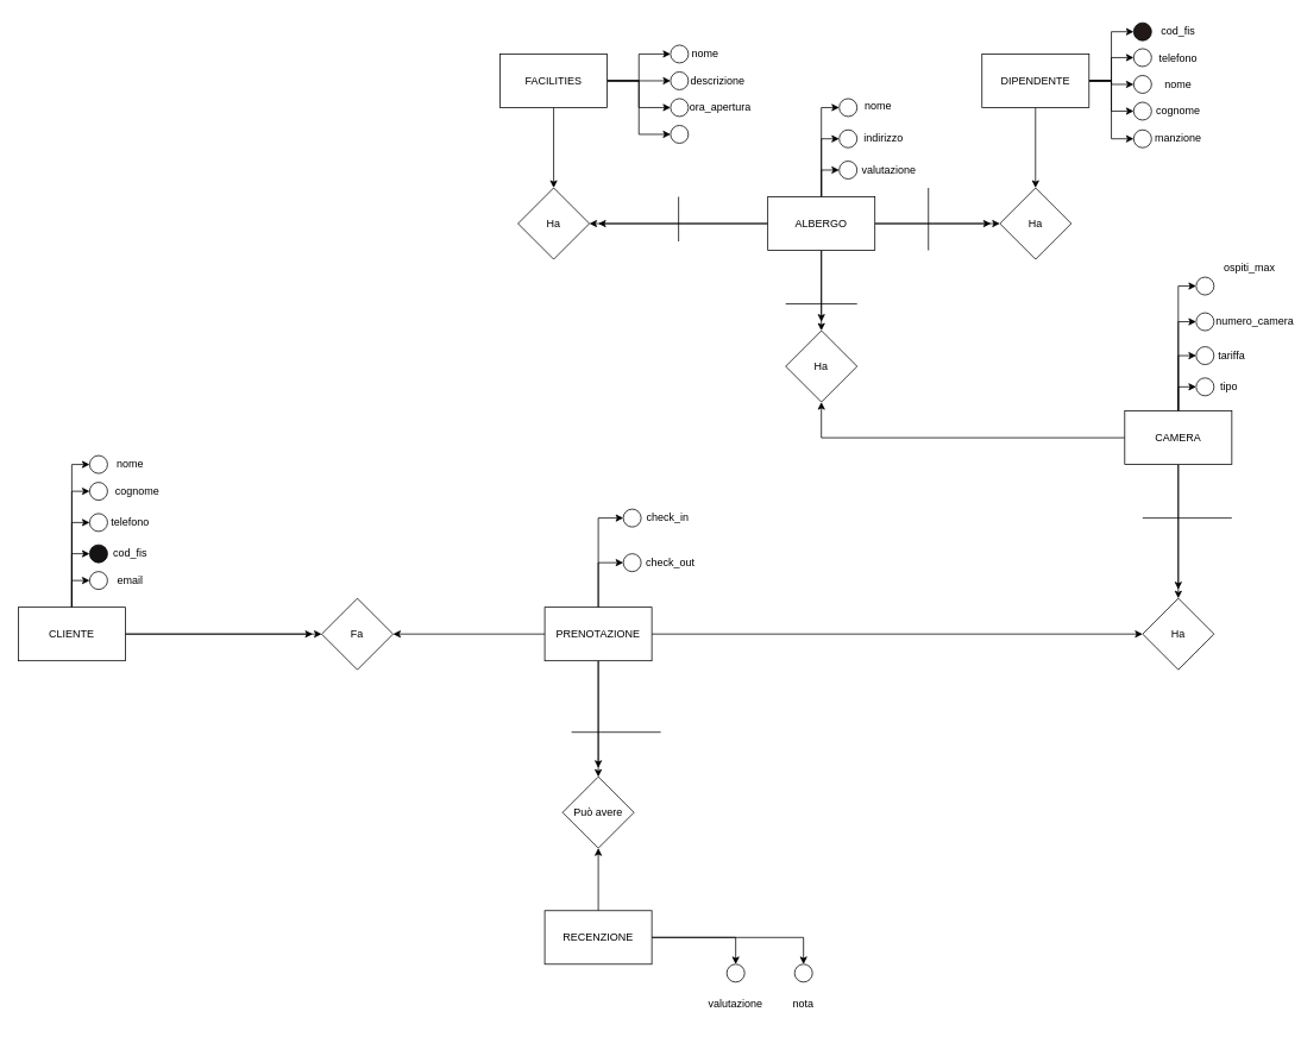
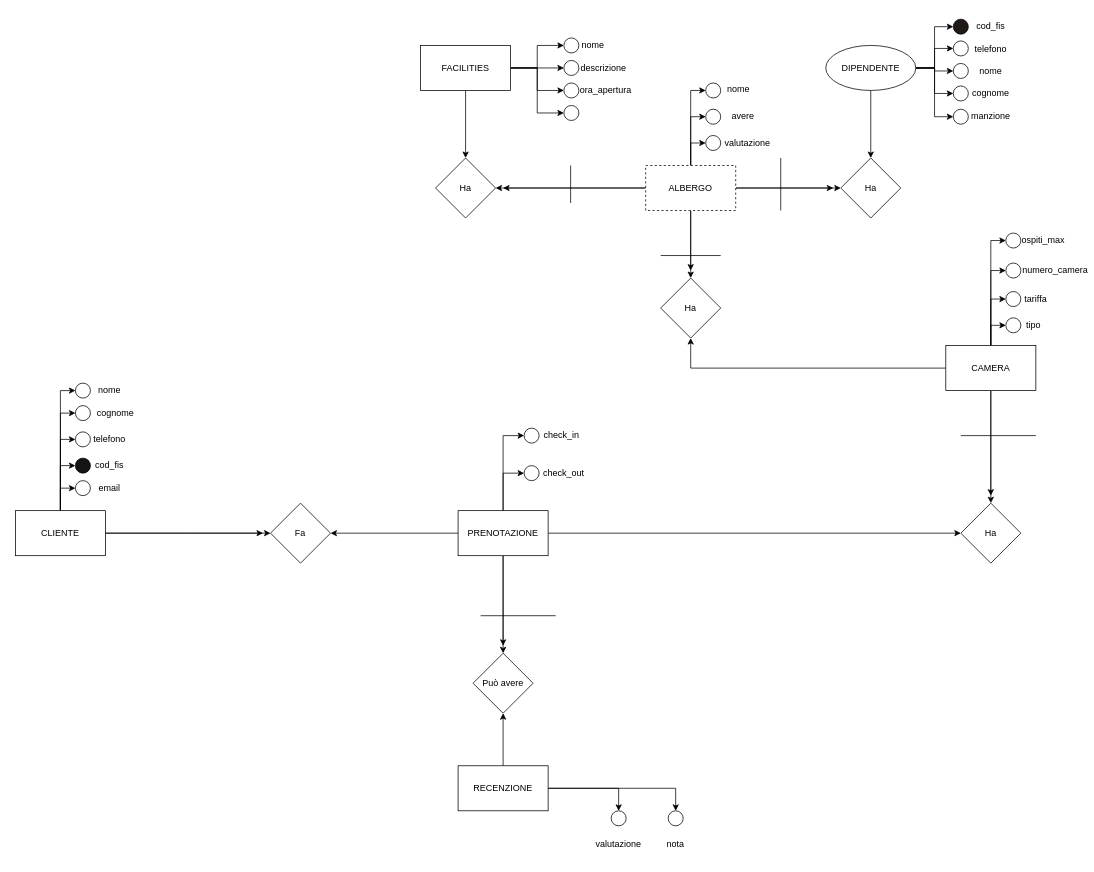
- <mxCell id="18" value="DIPENDENTE" style="rounded=0;whiteSpace=wrap;html=1;" vertex="1" parent="1"><mxGeometry x="1100" y="60" width="120" height="60" as="geometry" /></mxCell>
+ <mxCell id="18" value="DIPENDENTE" style="ellipse;whiteSpace=wrap;html=1;" vertex="1" parent="1"><mxGeometry x="1100" y="60" width="120" height="60" as="geometry" /></mxCell>
- <mxCell id="65" value="indirizzo" style="text;html=1;align=center;verticalAlign=middle;whiteSpace=wrap;rounded=0;" vertex="1" parent="1"><mxGeometry x="960" y="140" width="60" height="30" as="geometry" /></mxCell>
+ <mxCell id="65" value="avere" style="text;html=1;align=center;verticalAlign=middle;whiteSpace=wrap;rounded=0;" vertex="1" parent="1"><mxGeometry x="960" y="140" width="60" height="30" as="geometry" /></mxCell>
- <mxCell id="11" value="ALBERGO" style="rounded=0;whiteSpace=wrap;html=1;" vertex="1" parent="1"><mxGeometry x="860" y="220" width="120" height="60" as="geometry" /></mxCell>
+ <mxCell id="11" value="ALBERGO" style="rounded=0;whiteSpace=wrap;html=1;dashed=1;" vertex="1" parent="1"><mxGeometry x="860" y="220" width="120" height="60" as="geometry" /></mxCell>
- <mxCell id="73" value="ospiti_max" style="text;html=1;align=center;verticalAlign=middle;whiteSpace=wrap;rounded=0;" vertex="1" parent="1"><mxGeometry x="1370" y="285" width="60" height="30" as="geometry" /></mxCell>
+ <mxCell id="73" value="ospiti_max" style="text;html=1;align=center;verticalAlign=middle;whiteSpace=wrap;rounded=0;" vertex="1" parent="1"><mxGeometry x="1360" y="305" width="60" height="30" as="geometry" /></mxCell>
